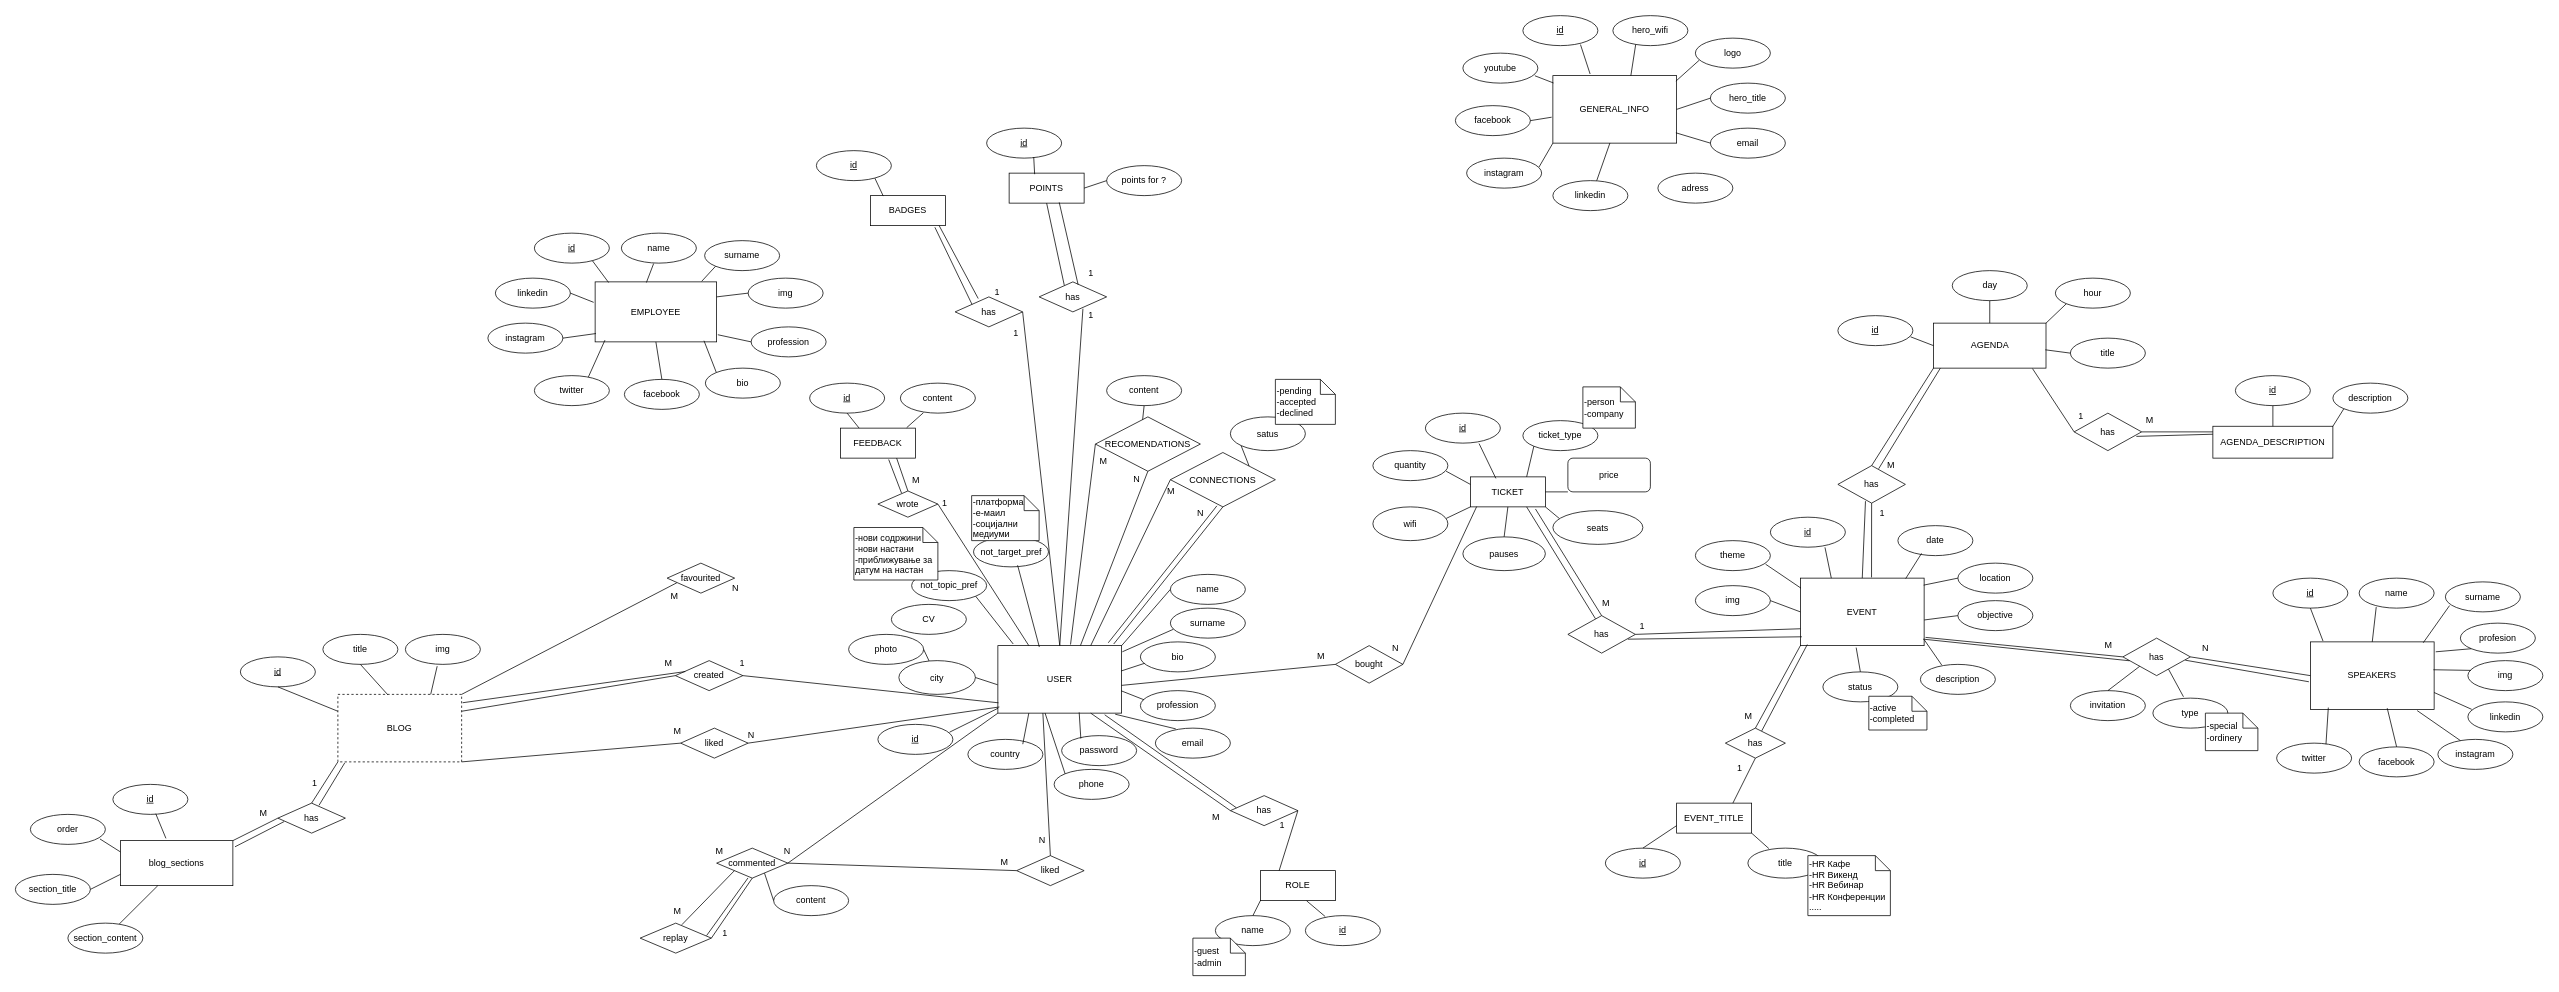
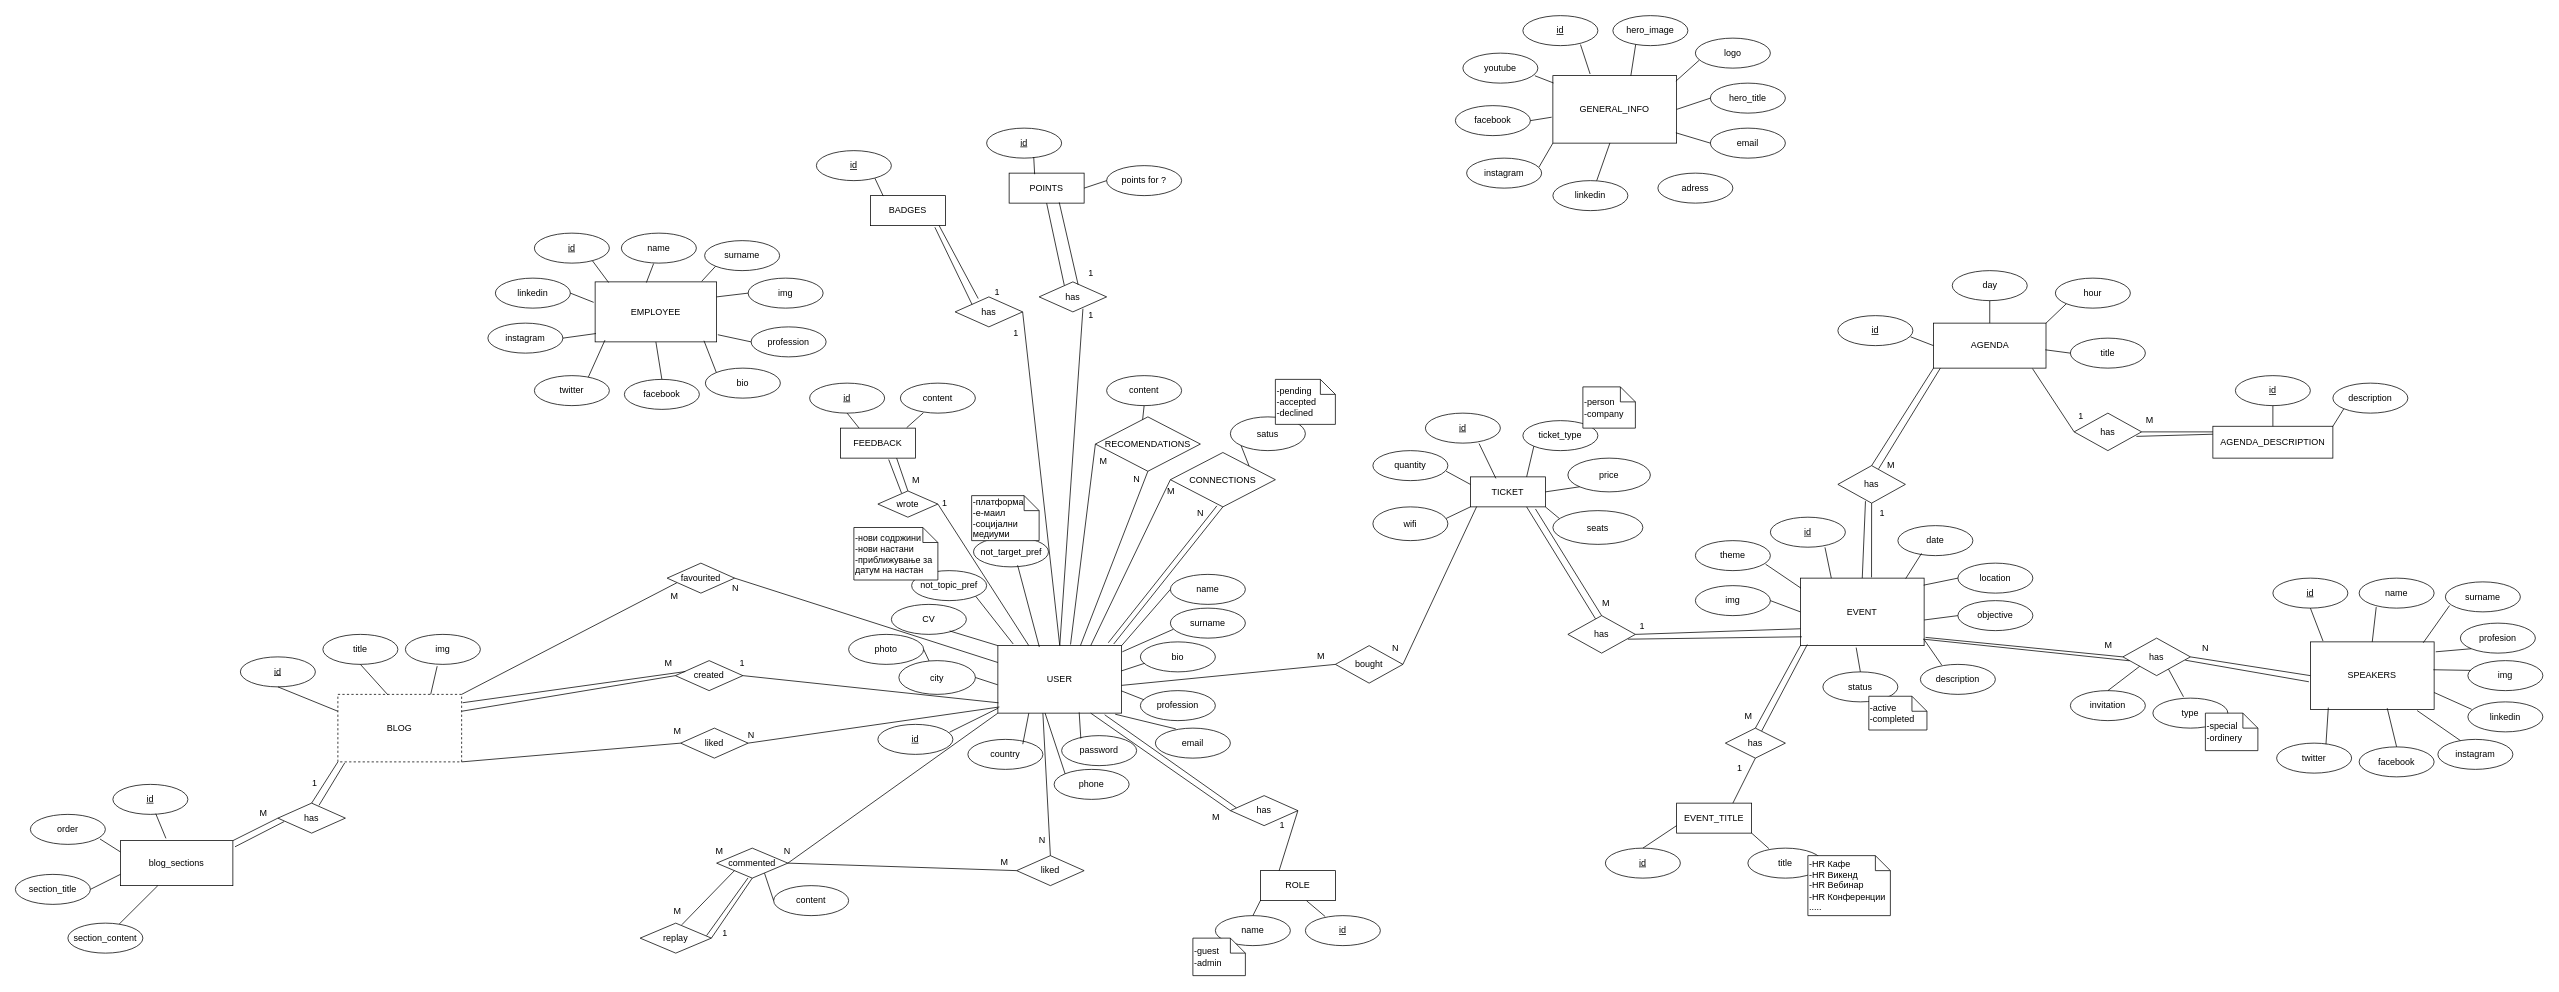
- <mxCell id="220" value="hero_wifi" style="ellipse;whiteSpace=wrap;html=1;align=center;" parent="1" vertex="1"><mxGeometry x="2150" y="20" width="100" height="40" as="geometry" /></mxCell>
+ <mxCell id="220" value="hero_image" style="ellipse;whiteSpace=wrap;html=1;align=center;" parent="1" vertex="1"><mxGeometry x="2150" y="20" width="100" height="40" as="geometry" /></mxCell>
- <mxCell id="175" value="price" style="whiteSpace=wrap;html=1;align=center;rounded=1;" parent="1" vertex="1"><mxGeometry x="2090" y="610" width="110" height="45" as="geometry" /></mxCell>
+ <mxCell id="175" value="price" style="ellipse;whiteSpace=wrap;html=1;align=center;" parent="1" vertex="1"><mxGeometry x="2090" y="610" width="110" height="45" as="geometry" /></mxCell>
- <mxCell id="183" value="" style="endArrow=none;html=1;rounded=0;exitX=0.5;exitY=1;exitDx=0;exitDy=0;entryX=0.5;entryY=0;entryDx=0;entryDy=0;" parent="1" source="172" target="177" edge="1"><mxGeometry relative="1" as="geometry"><mxPoint x="2030" y="690" as="sourcePoint" /><mxPoint x="2068" y="717" as="targetPoint" /></mxGeometry></mxCell>
- <mxCell id="177" value="pauses" style="ellipse;whiteSpace=wrap;html=1;align=center;" parent="1" vertex="1"><mxGeometry x="1950" y="715" width="110" height="45" as="geometry" /></mxCell>
+ <mxCell id="78" value="" style="endArrow=none;html=1;rounded=0;exitX=0;exitY=0.25;exitDx=0;exitDy=0;entryX=1;entryY=0.5;entryDx=0;entryDy=0;" parent="1" source="2" target="75" edge="1"><mxGeometry relative="1" as="geometry"><mxPoint x="1040" y="780" as="sourcePoint" /><mxPoint x="699" y="744" as="targetPoint" /></mxGeometry></mxCell>
+ <mxCell id="25" value="" style="endArrow=none;html=1;rounded=0;exitX=0.776;exitY=0.885;exitDx=0;exitDy=0;entryX=0;entryY=0;entryDx=0;entryDy=0;exitPerimeter=0;" parent="1" source="13" target="2" edge="1"><mxGeometry relative="1" as="geometry"><mxPoint x="1340" y="830" as="sourcePoint" /><mxPoint x="1343" y="870" as="targetPoint" /></mxGeometry></mxCell>
